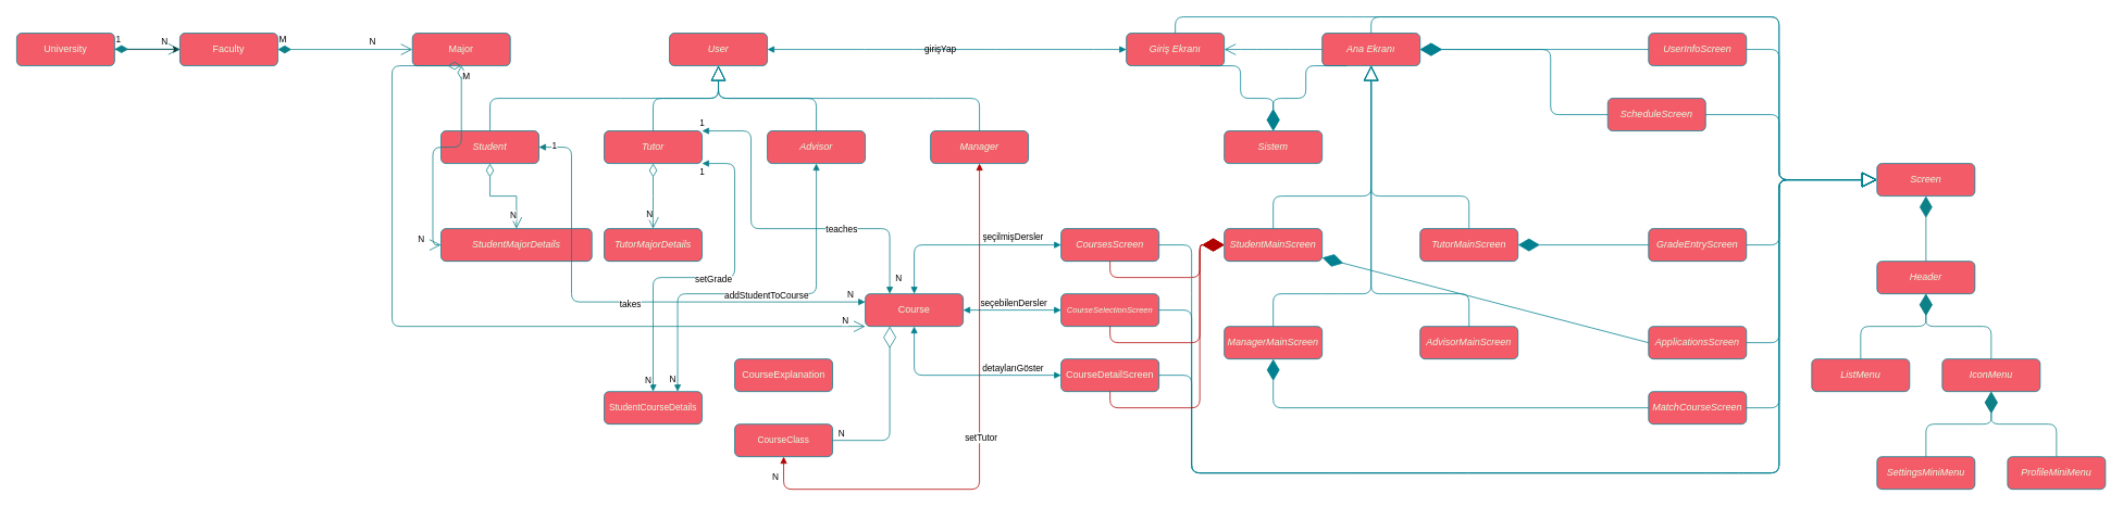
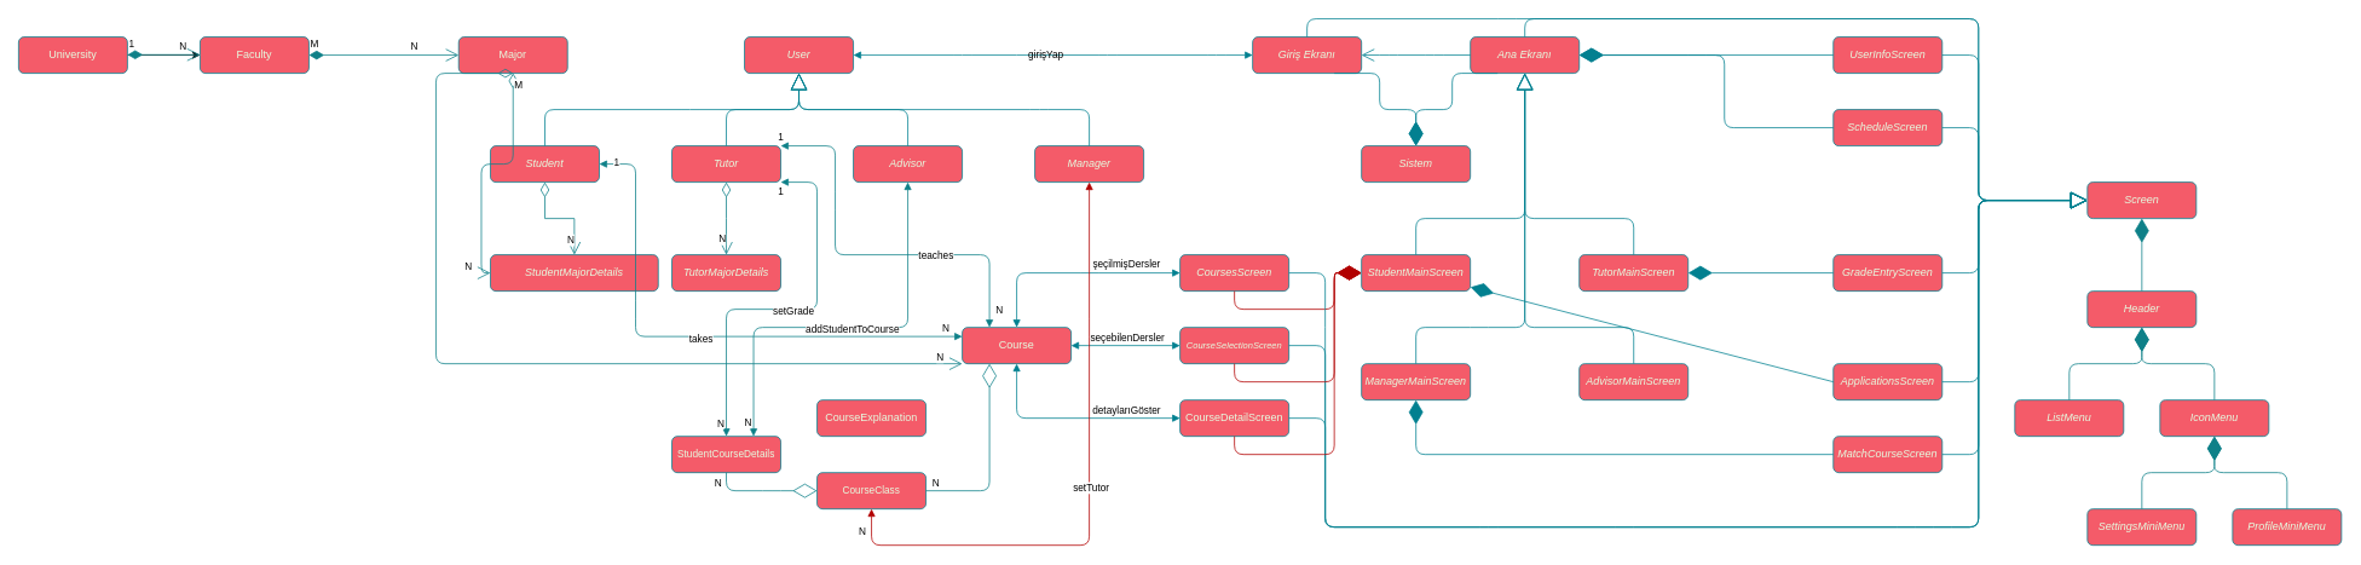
- <mxCell id="17" value="&lt;span style=&quot;text-wrap: nowrap;&quot;&gt;&lt;i&gt;ScheduleScreen&lt;/i&gt;&lt;/span&gt;" style="html=1;whiteSpace=wrap;rounded=1;labelBackgroundColor=none;fillColor=#F45B69;strokeColor=#028090;fontColor=#E4FDE1;" parent="1" vertex="1"><mxGeometry x="1970" y="120" width="120" height="40" as="geometry" /></mxCell>
+ <mxCell id="17" value="&lt;span style=&quot;text-wrap: nowrap;&quot;&gt;&lt;i&gt;ScheduleScreen&lt;/i&gt;&lt;/span&gt;" style="html=1;whiteSpace=wrap;rounded=1;labelBackgroundColor=none;fillColor=#F45B69;strokeColor=#028090;fontColor=#E4FDE1;" parent="1" vertex="1"><mxGeometry x="2020" y="120" width="120" height="40" as="geometry" /></mxCell>
+ <mxCell id="100" value="" style="endArrow=diamondThin;endFill=0;endSize=24;html=1;rounded=1;curved=0;fillColor=#b0e3e6;strokeColor=#0e8088;exitX=0.5;exitY=1;exitDx=0;exitDy=0;entryX=0;entryY=0.5;entryDx=0;entryDy=0;" edge="1" parent="1" source="77" target="80"><mxGeometry width="160" relative="1" as="geometry"><mxPoint x="810" y="610" as="sourcePoint" /><mxPoint x="880" y="470" as="targetPoint" /><Array as="points"><mxPoint x="800" y="540" /><mxPoint x="850" y="540" /></Array></mxGeometry></mxCell>
+ <mxCell id="101" value="N" style="edgeLabel;html=1;align=center;verticalAlign=middle;resizable=0;points=[];" vertex="1" connectable="0" parent="100"><mxGeometry x="-0.777" relative="1" as="geometry"><mxPoint x="-10" y="-3" as="offset" /></mxGeometry></mxCell>
